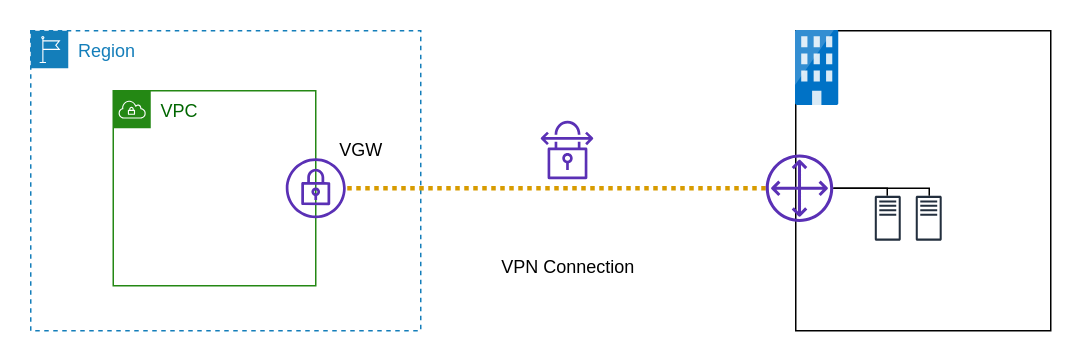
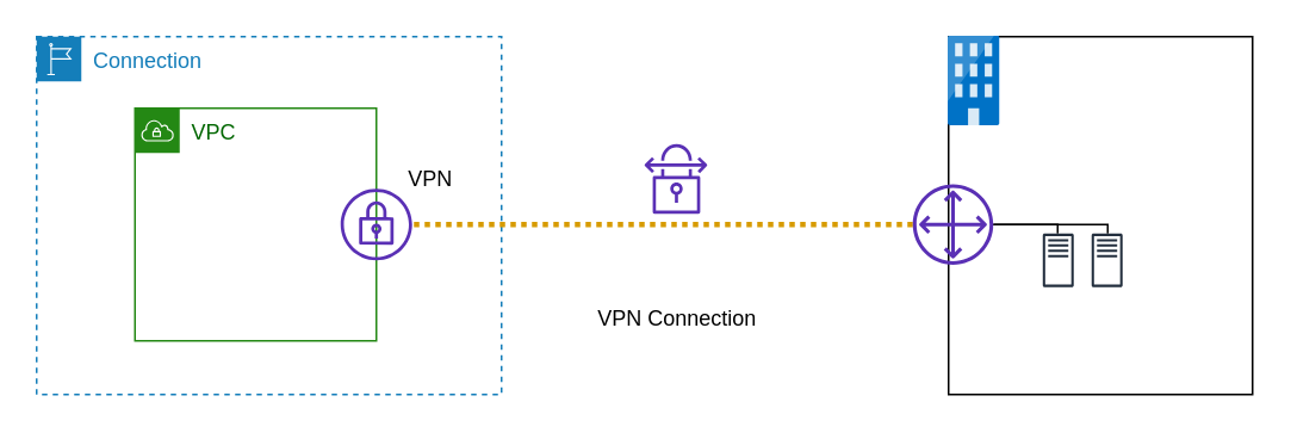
- <mxCell id="3" value="Region" style="points=[[0,0],[0.25,0],[0.5,0],[0.75,0],[1,0],[1,0.25],[1,0.5],[1,0.75],[1,1],[0.75,1],[0.5,1],[0.25,1],[0,1],[0,0.75],[0,0.5],[0,0.25]];outlineConnect=0;gradientColor=none;html=1;whiteSpace=wrap;fontSize=12;fontStyle=0;shape=mxgraph.aws4.group;grIcon=mxgraph.aws4.group_region;strokeColor=#147EBA;fillColor=none;verticalAlign=top;align=left;spacingLeft=30;fontColor=#147EBA;dashed=1;" vertex="1" parent="1"><mxGeometry x="20" y="20" width="260" height="200" as="geometry" /></mxCell>
+ <mxCell id="3" value="Connection" style="points=[[0,0],[0.25,0],[0.5,0],[0.75,0],[1,0],[1,0.25],[1,0.5],[1,0.75],[1,1],[0.75,1],[0.5,1],[0.25,1],[0,1],[0,0.75],[0,0.5],[0,0.25]];outlineConnect=0;gradientColor=none;html=1;whiteSpace=wrap;fontSize=12;fontStyle=0;shape=mxgraph.aws4.group;grIcon=mxgraph.aws4.group_region;strokeColor=#147EBA;fillColor=none;verticalAlign=top;align=left;spacingLeft=30;fontColor=#147EBA;dashed=1;" vertex="1" parent="1"><mxGeometry x="20" y="20" width="260" height="200" as="geometry" /></mxCell>
- <mxCell id="13" value="VGW" style="text;html=1;align=center;verticalAlign=middle;resizable=0;points=[];autosize=1;" vertex="1" parent="1"><mxGeometry x="220" y="89.5" width="40" height="20" as="geometry" /></mxCell>
+ <mxCell id="13" value="VPN" style="text;html=1;align=center;verticalAlign=middle;resizable=0;points=[];autosize=1;" vertex="1" parent="1"><mxGeometry x="220" y="89.5" width="40" height="20" as="geometry" /></mxCell>
